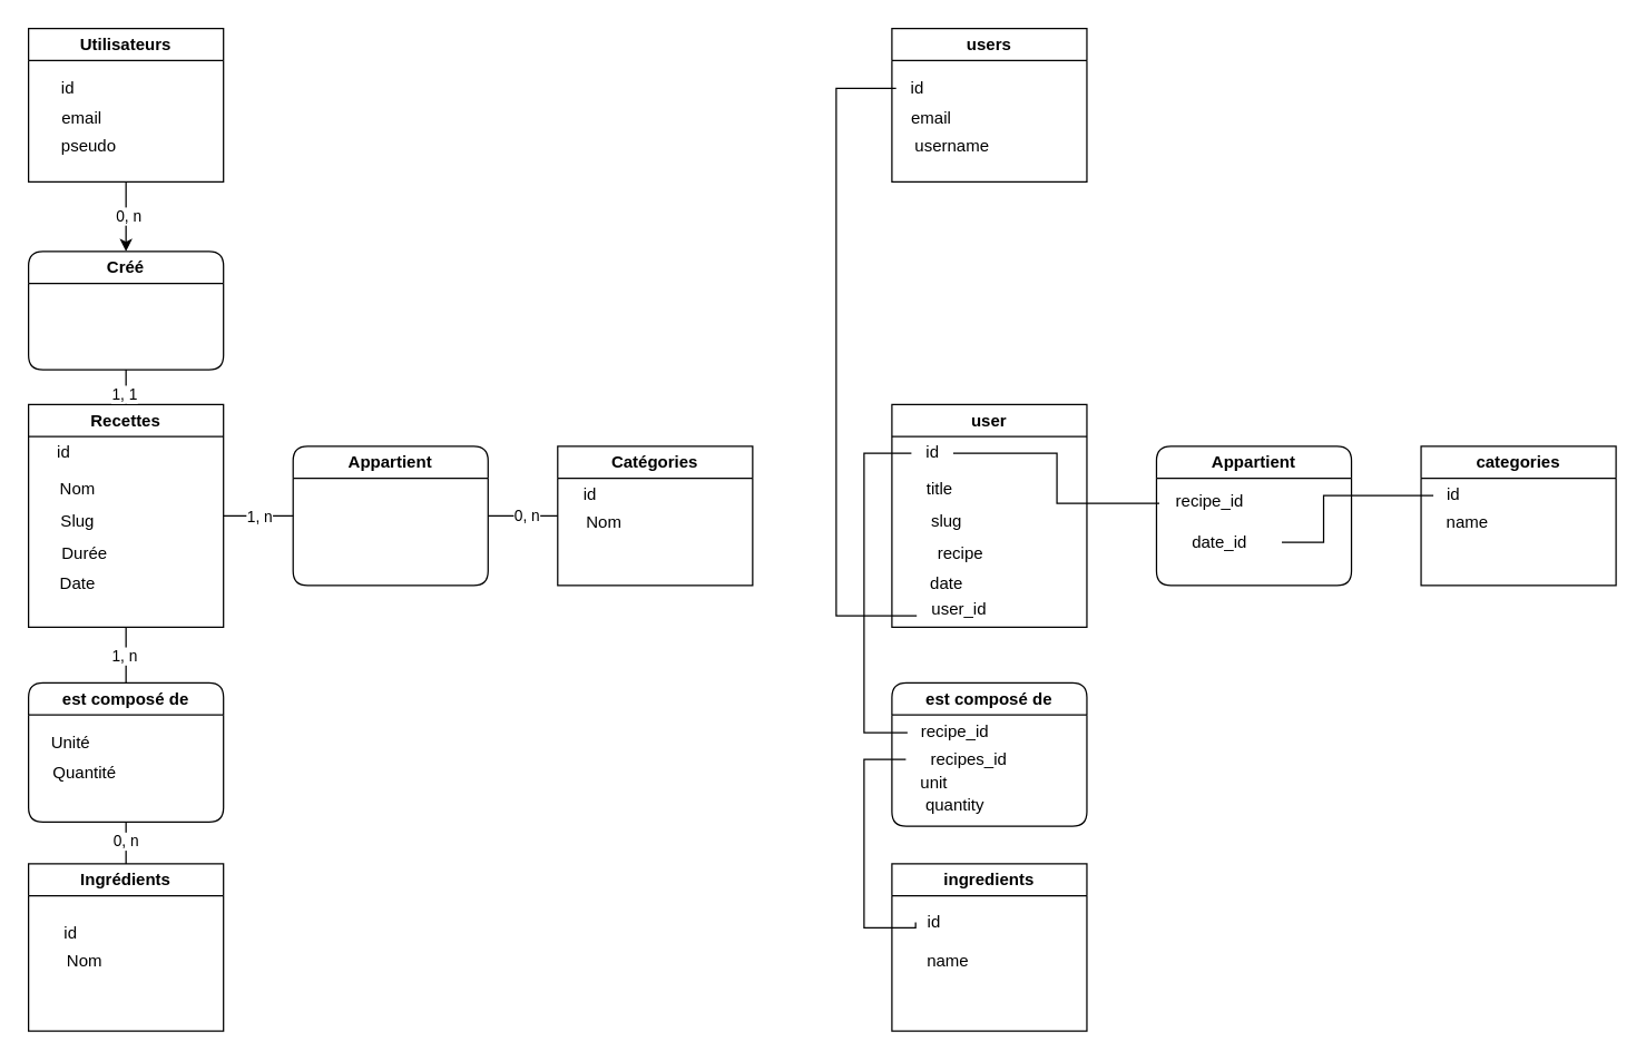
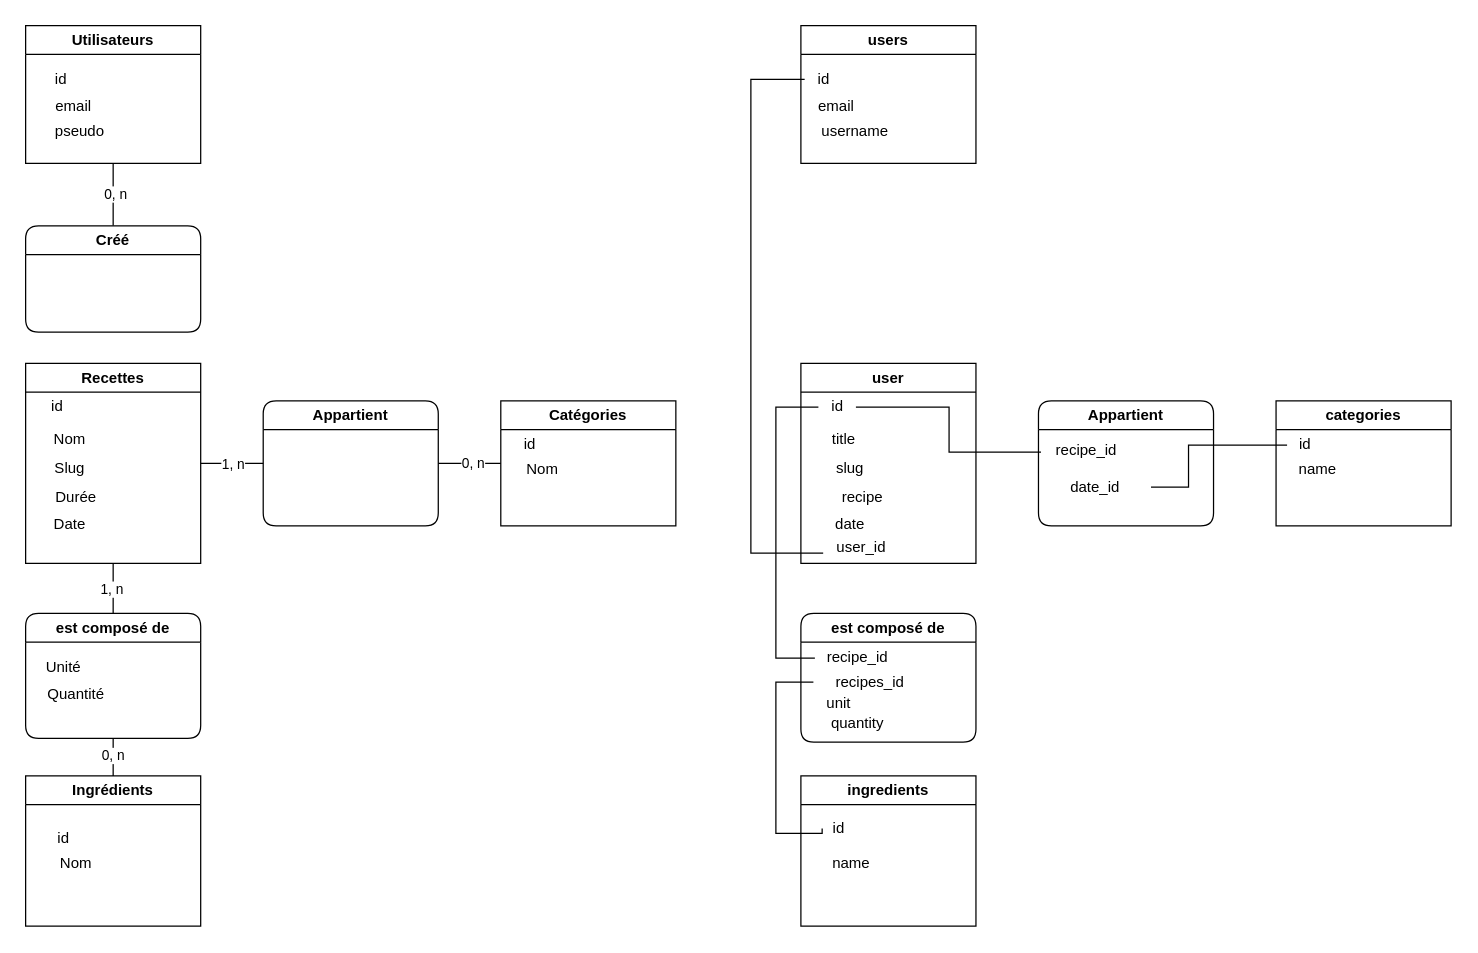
- <mxCell id="18" style="edgeStyle=orthogonalEdgeStyle;rounded=0;orthogonalLoop=1;jettySize=auto;html=1;entryX=0.5;entryY=0;entryDx=0;entryDy=0;endArrow=classic;startFill=0;" edge="1" parent="1" source="20" target="32"><mxGeometry relative="1" as="geometry" /></mxCell>
+ <mxCell id="18" style="edgeStyle=orthogonalEdgeStyle;rounded=0;orthogonalLoop=1;jettySize=auto;html=1;entryX=0.5;entryY=0;entryDx=0;entryDy=0;endArrow=none;startFill=0;" edge="1" parent="1" source="20" target="32"><mxGeometry relative="1" as="geometry" /></mxCell>
- <mxCell id="30" style="edgeStyle=orthogonalEdgeStyle;rounded=0;orthogonalLoop=1;jettySize=auto;html=1;entryX=0.5;entryY=0;entryDx=0;entryDy=0;endArrow=none;startFill=0;" edge="1" parent="1" source="32" target="6"><mxGeometry relative="1" as="geometry" /></mxCell>
- <mxCell id="31" value="1, 1" style="edgeLabel;html=1;align=center;verticalAlign=middle;resizable=0;points=[];" vertex="1" connectable="0" parent="30"><mxGeometry x="-0.18" y="2" relative="1" as="geometry"><mxPoint as="offset" /></mxGeometry></mxCell>
